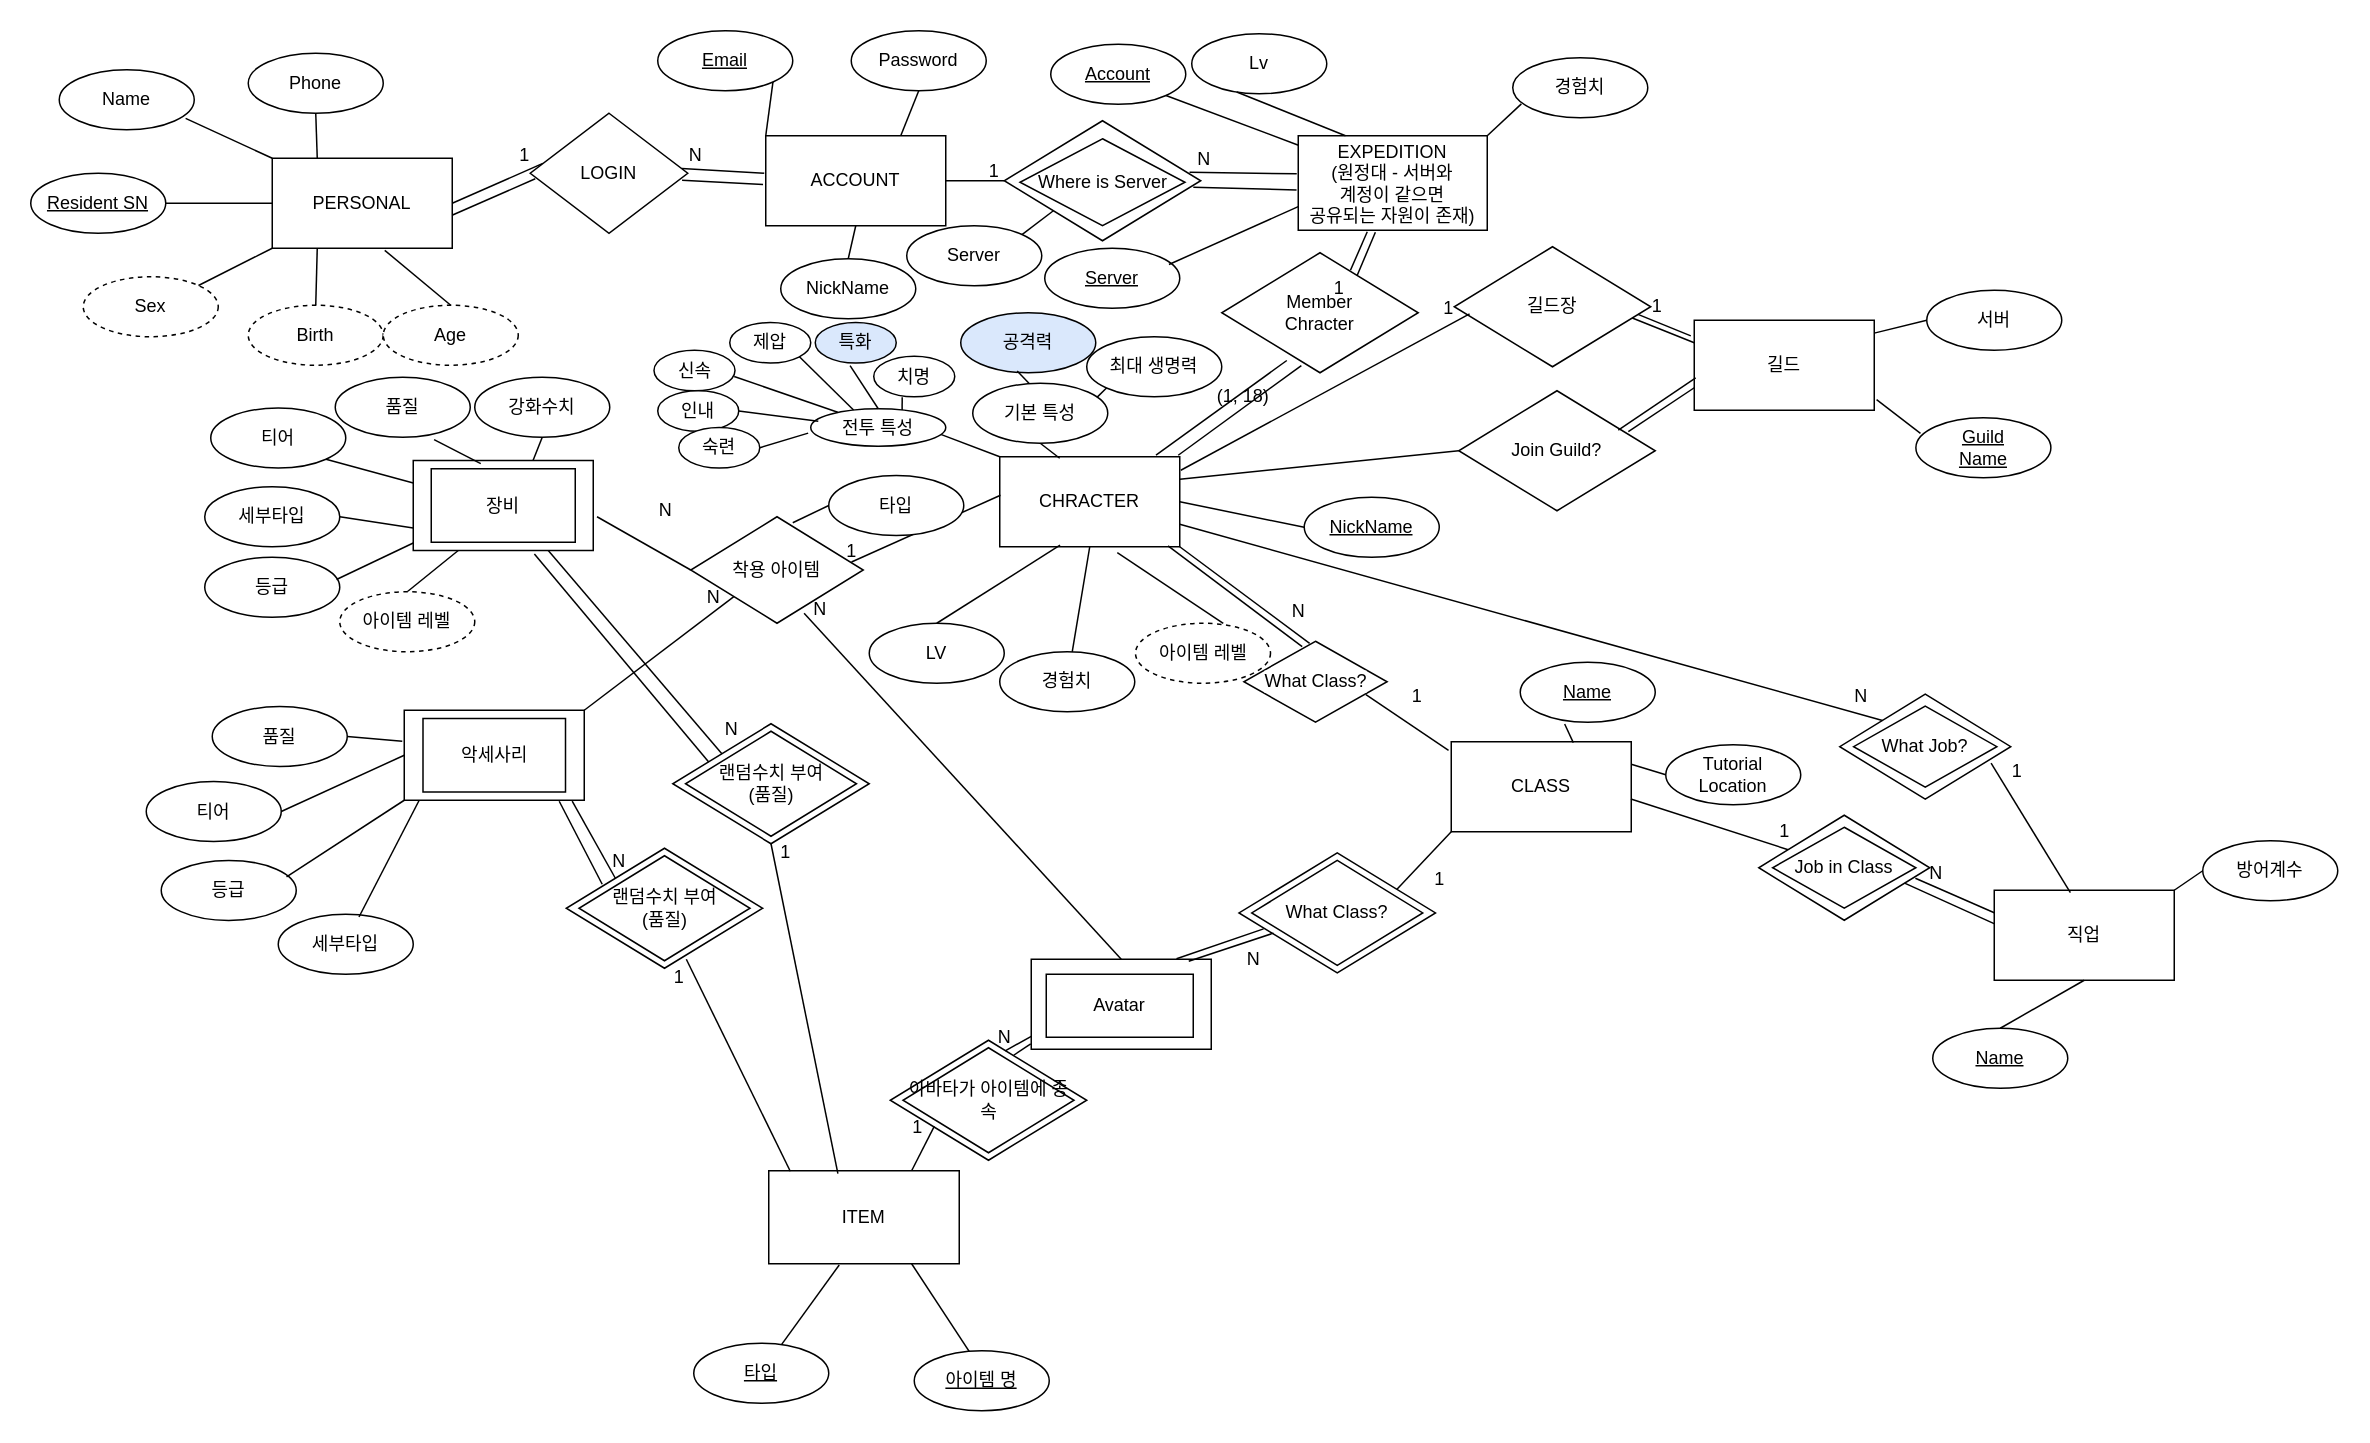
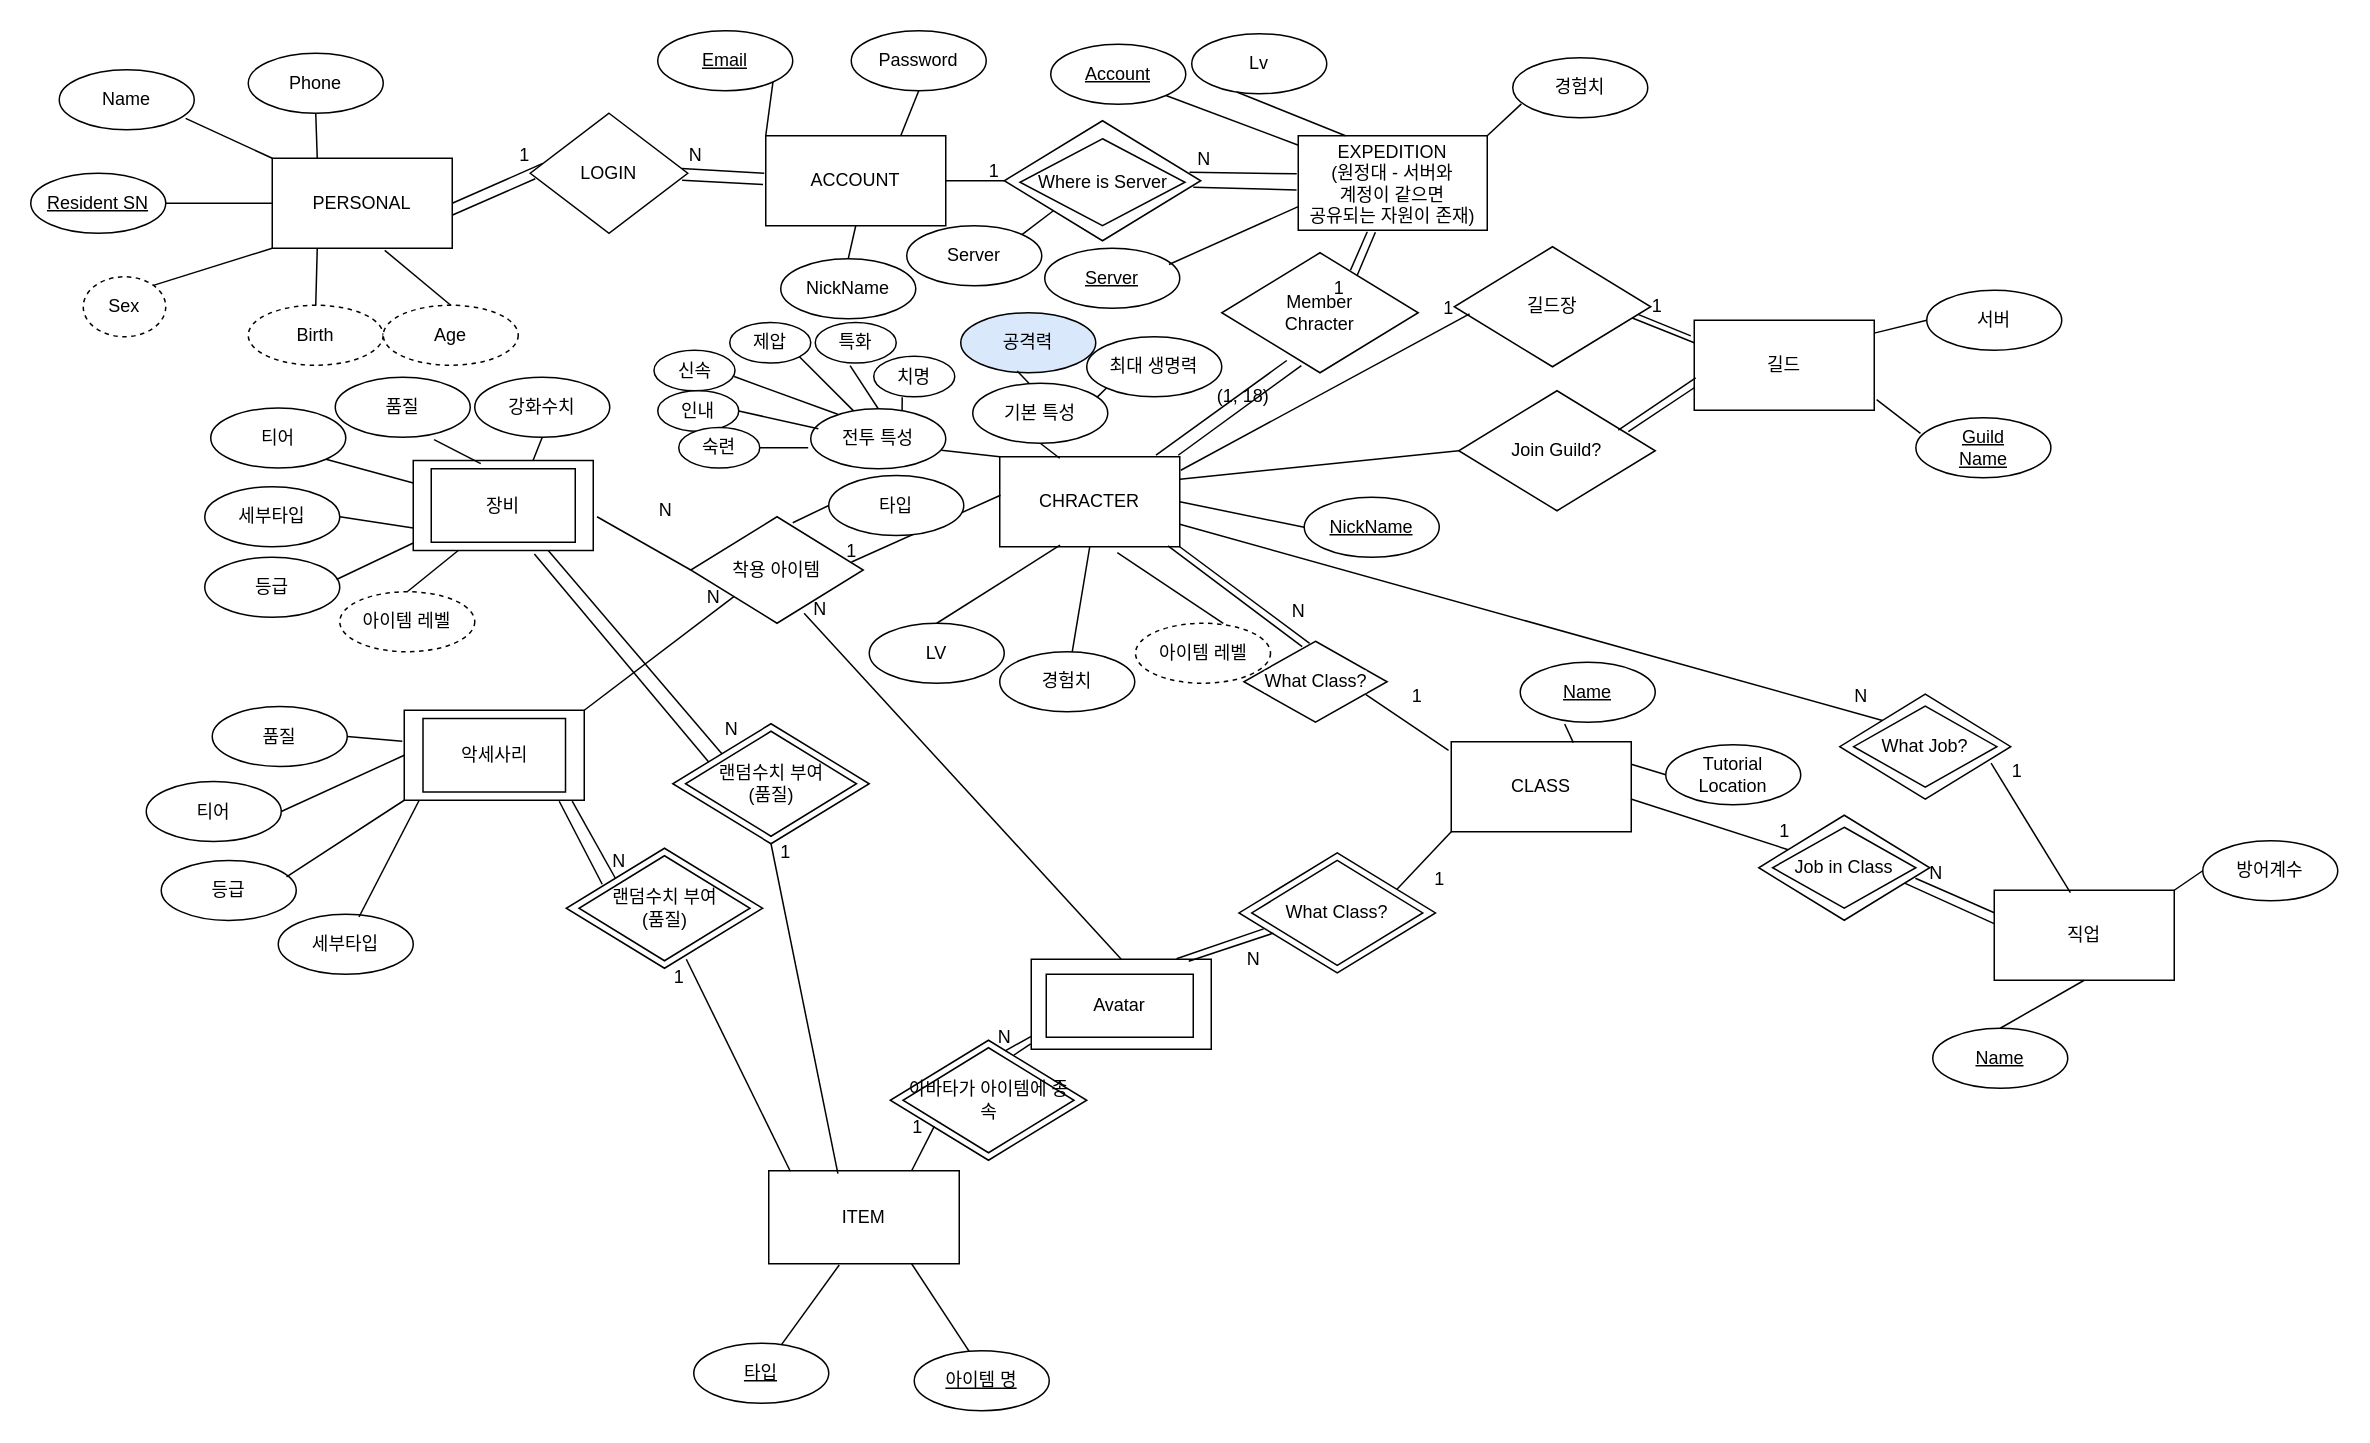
- <mxCell id="7" value="Sex" style="ellipse;whiteSpace=wrap;html=1;dashed=1;" parent="1" vertex="1"><mxGeometry x="55" y="184" width="90" height="40" as="geometry" /></mxCell>
+ <mxCell id="7" value="Sex" style="ellipse;whiteSpace=wrap;html=1;dashed=1;" parent="1" vertex="1"><mxGeometry x="55" y="184" width="55" height="40" as="geometry" /></mxCell>
- <mxCell id="114" value="특화" style="ellipse;whiteSpace=wrap;html=1;fontStyle=0;fillColor=#dae8fc;" parent="1" vertex="1"><mxGeometry x="543" y="214.5" width="54" height="27" as="geometry" /></mxCell>
+ <mxCell id="114" value="특화" style="ellipse;whiteSpace=wrap;html=1;fontStyle=0" parent="1" vertex="1"><mxGeometry x="543" y="214.5" width="54" height="27" as="geometry" /></mxCell>
- <mxCell id="111" value="전투 특성" style="ellipse;whiteSpace=wrap;html=1;fontStyle=0" parent="1" vertex="1"><mxGeometry x="540" y="272" width="90" height="25" as="geometry" /></mxCell>
+ <mxCell id="111" value="전투 특성" style="ellipse;whiteSpace=wrap;html=1;fontStyle=0" parent="1" vertex="1"><mxGeometry x="540" y="272" width="90" height="40" as="geometry" /></mxCell>
